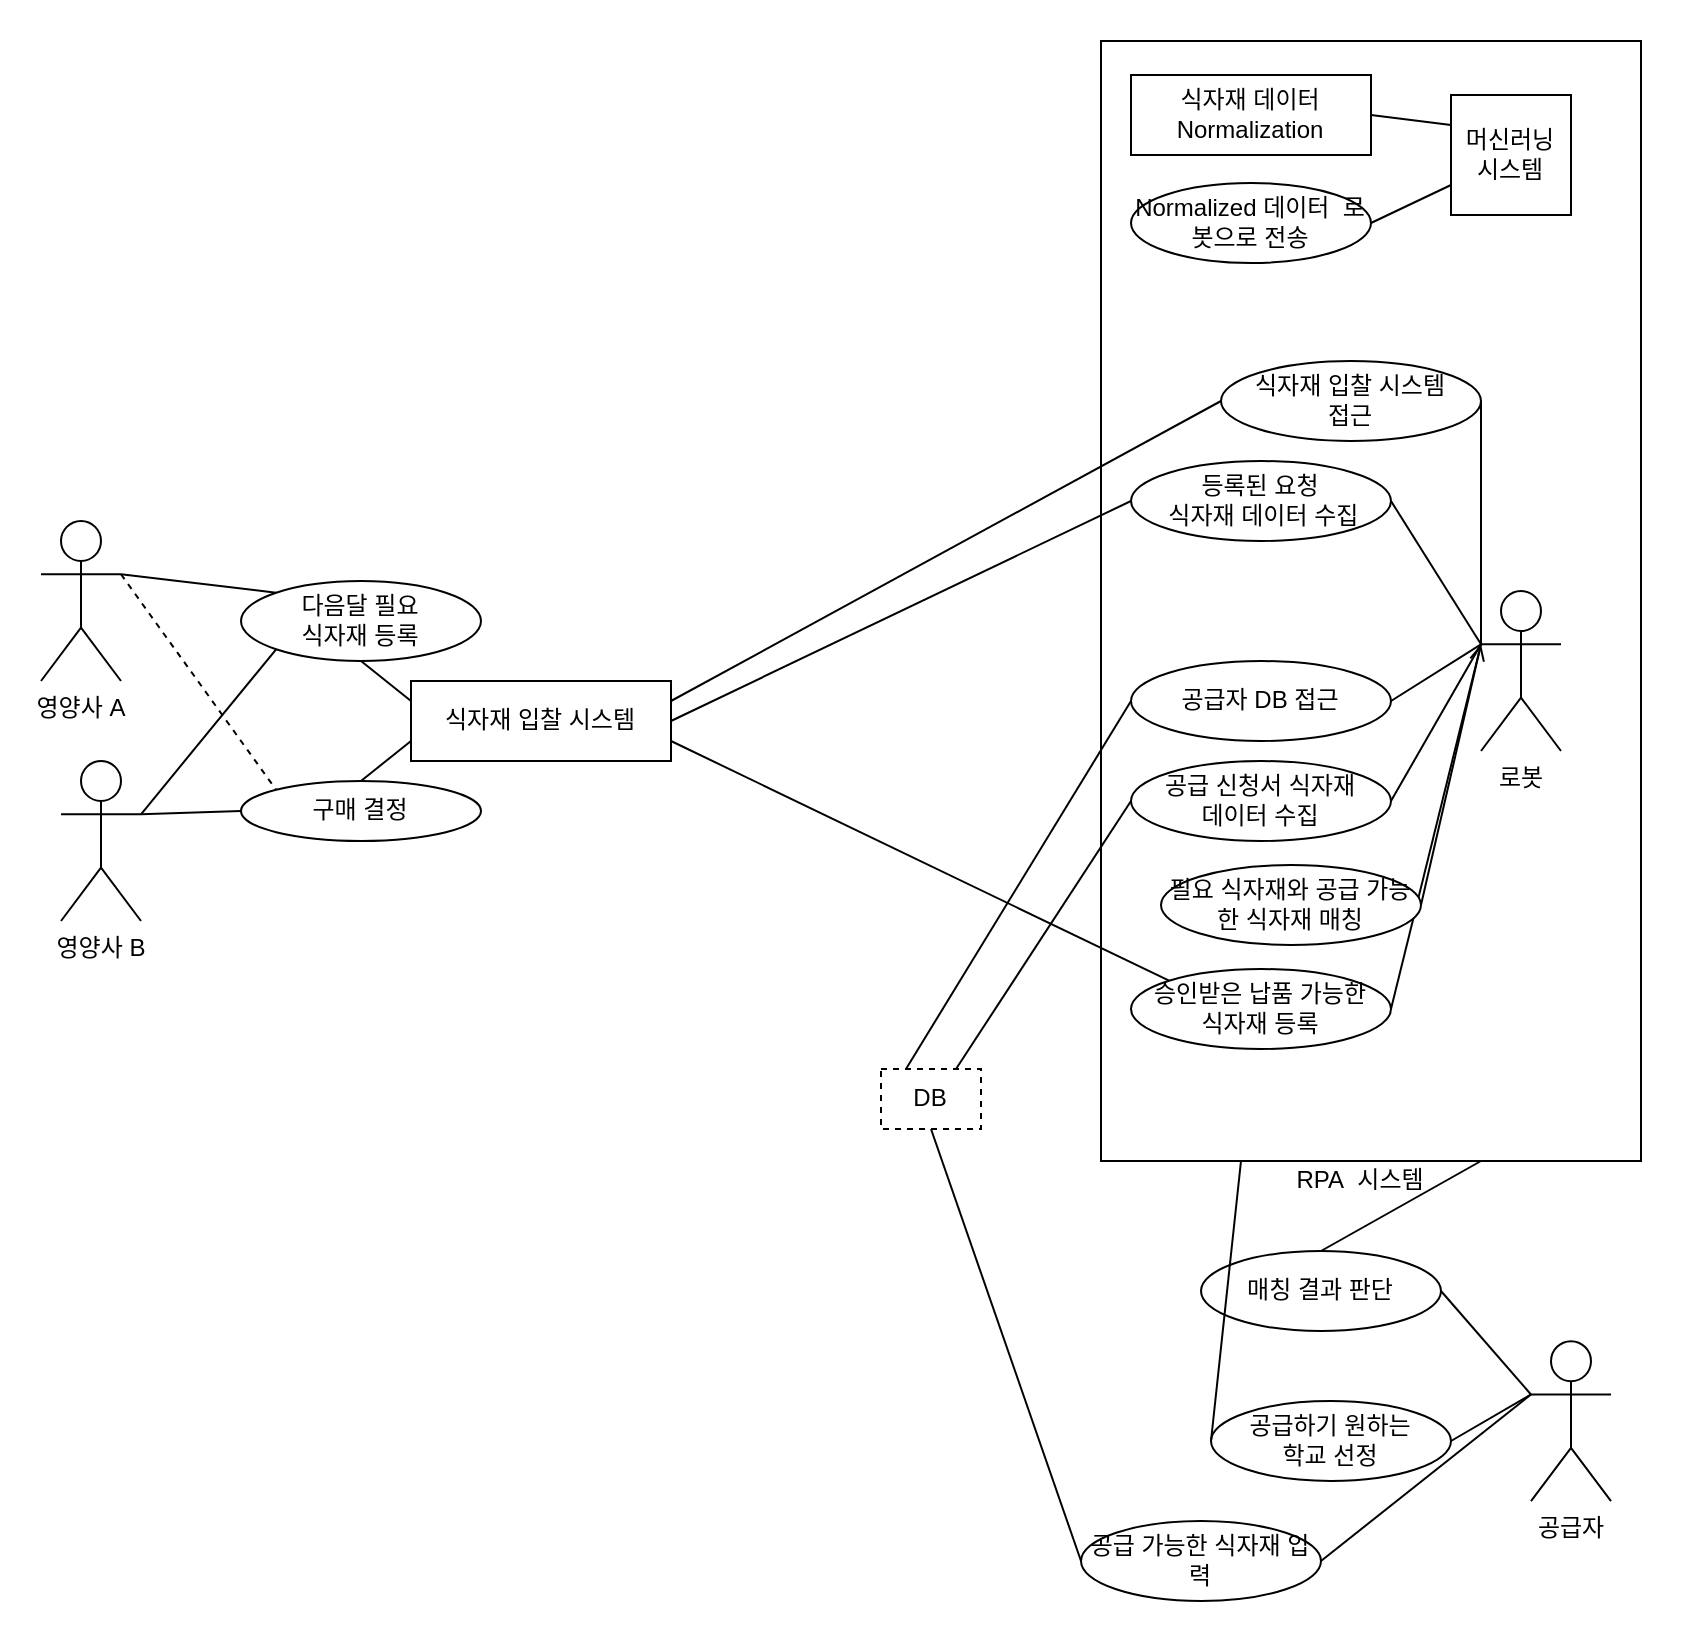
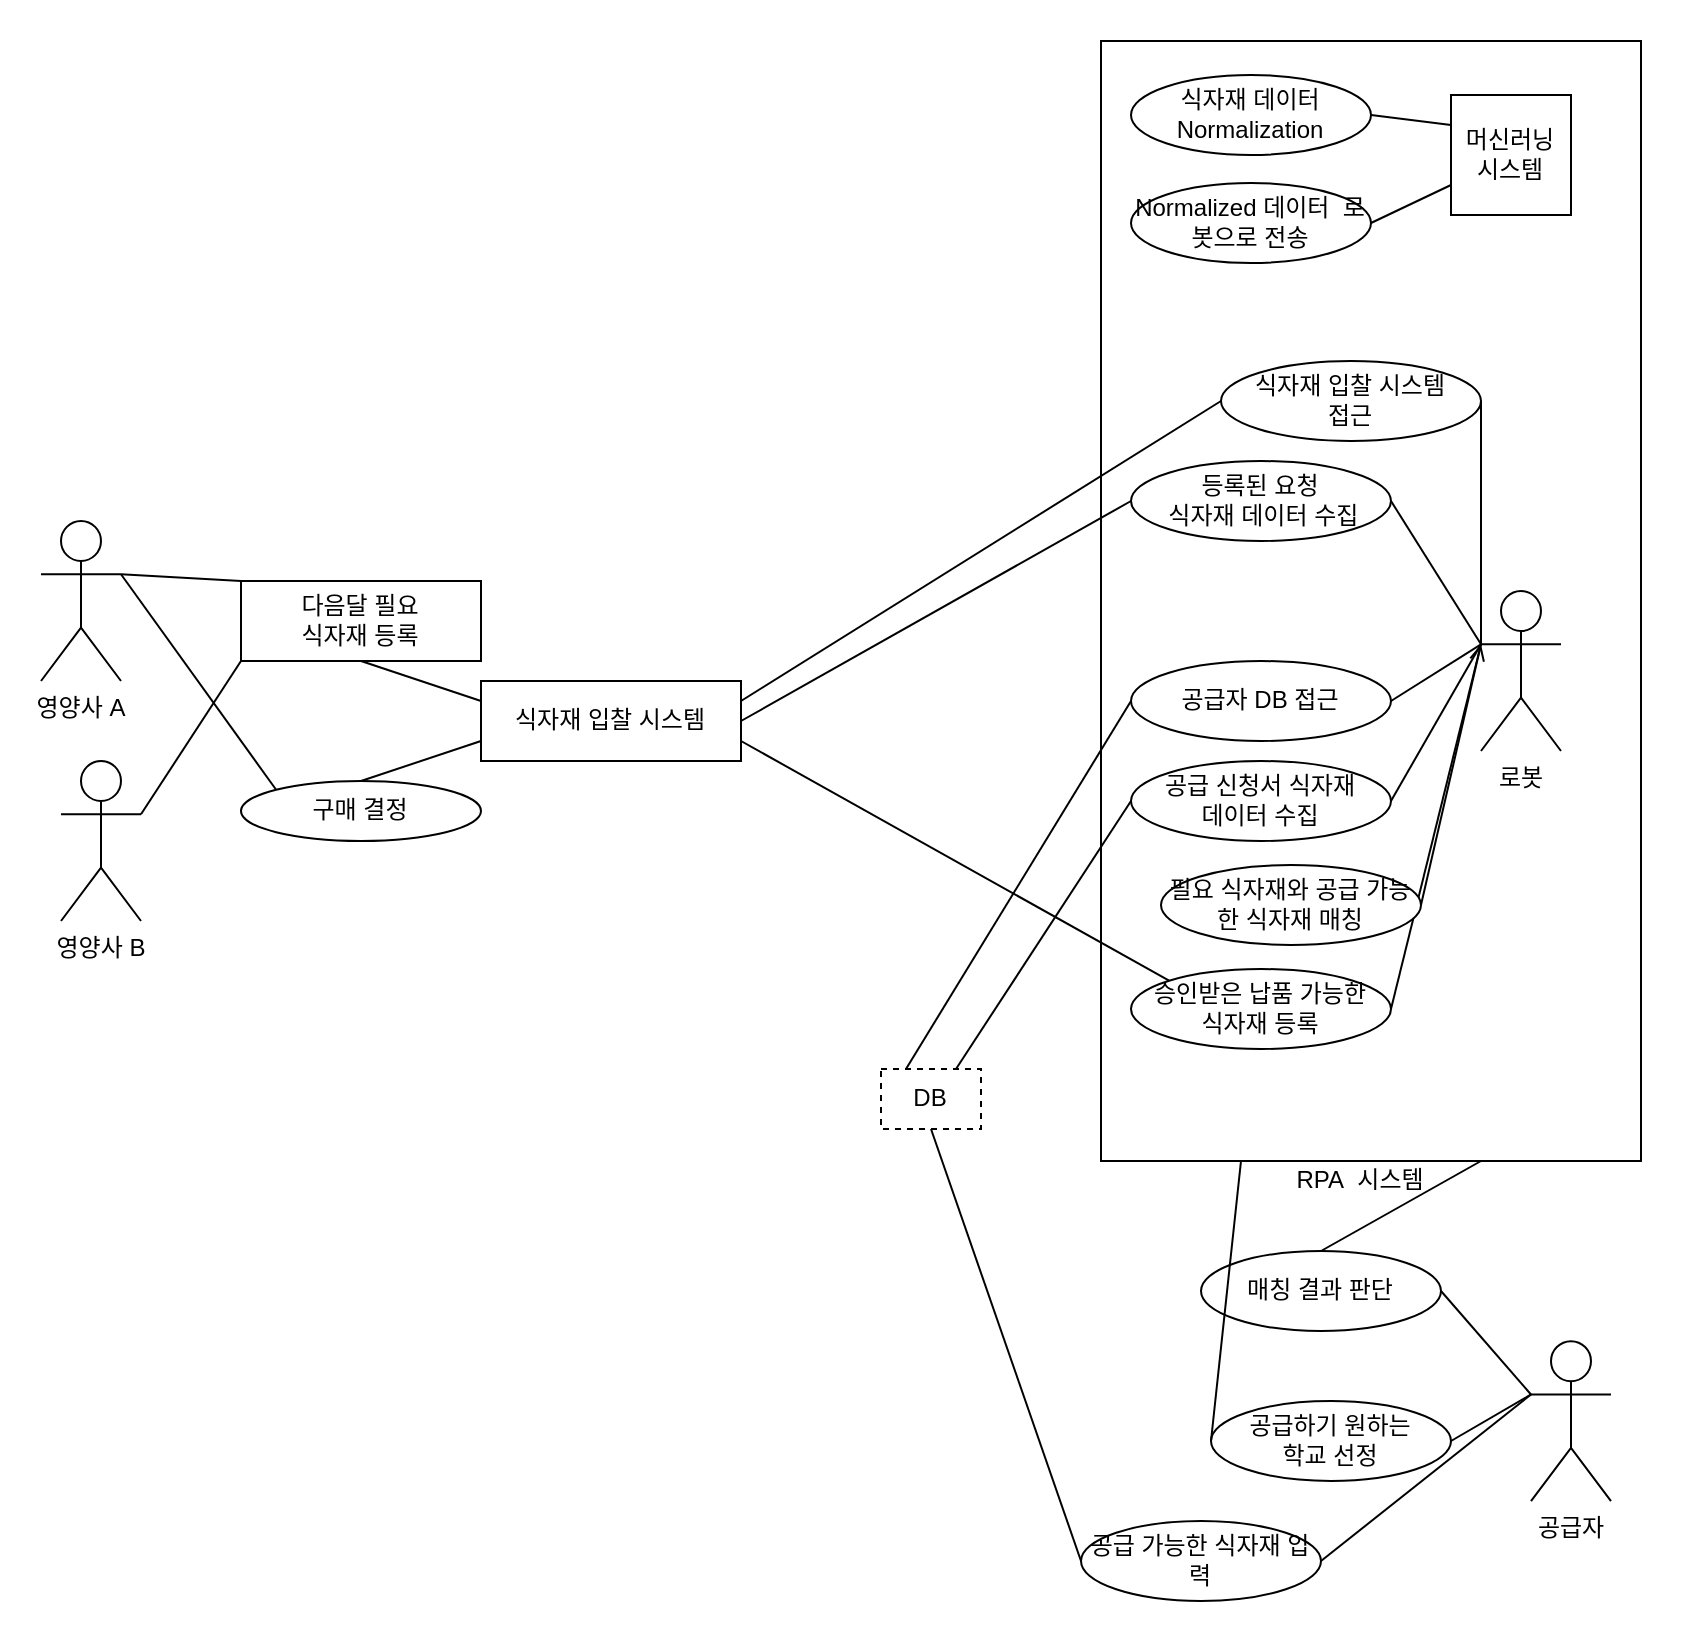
- <mxCell id="8" value="식자재 데이터Normalization" style="whiteSpace=wrap;html=1;rounded=0;" parent="1" vertex="1"><mxGeometry x="565" y="37" width="120" height="40" as="geometry" /></mxCell>
+ <mxCell id="8" value="식자재 데이터Normalization" style="ellipse;whiteSpace=wrap;html=1;" parent="1" vertex="1"><mxGeometry x="565" y="37" width="120" height="40" as="geometry" /></mxCell>
- <mxCell id="9" value="다음달 필요&lt;br&gt;식자재 등록" style="ellipse;whiteSpace=wrap;html=1;" parent="1" vertex="1"><mxGeometry x="120" y="290" width="120" height="40" as="geometry" /></mxCell>
+ <mxCell id="9" value="다음달 필요&lt;br&gt;식자재 등록" style="whiteSpace=wrap;html=1;rounded=0;" parent="1" vertex="1"><mxGeometry x="120" y="290" width="120" height="40" as="geometry" /></mxCell>
- <mxCell id="25" value="" style="endArrow=none;html=1;entryX=0;entryY=0;entryDx=0;entryDy=0;exitX=1;exitY=0.333;exitDx=0;exitDy=0;exitPerimeter=0;dashed=1;" parent="1" source="11" target="23" edge="1"><mxGeometry width="50" height="50" relative="1" as="geometry"><mxPoint x="120" y="210" as="sourcePoint" /><mxPoint x="130" y="315" as="targetPoint" /></mxGeometry></mxCell>
+ <mxCell id="25" value="" style="endArrow=none;html=1;entryX=0;entryY=0;entryDx=0;entryDy=0;exitX=1;exitY=0.333;exitDx=0;exitDy=0;exitPerimeter=0;" parent="1" source="11" target="23" edge="1"><mxGeometry width="50" height="50" relative="1" as="geometry"><mxPoint x="120" y="210" as="sourcePoint" /><mxPoint x="130" y="315" as="targetPoint" /></mxGeometry></mxCell>
- <mxCell id="4" value="식자재 입찰 시스템" style="rounded=0;whiteSpace=wrap;html=1;" parent="1" vertex="1"><mxGeometry x="205" y="340" width="130" height="40" as="geometry" /></mxCell>
+ <mxCell id="4" value="식자재 입찰 시스템" style="rounded=0;whiteSpace=wrap;html=1;" parent="1" vertex="1"><mxGeometry x="240" y="340" width="130" height="40" as="geometry" /></mxCell>
- <mxCell id="24" value="" style="endArrow=none;html=1;exitX=1;exitY=0.333;exitDx=0;exitDy=0;exitPerimeter=0;entryX=0;entryY=0.5;entryDx=0;entryDy=0;" parent="1" source="3" target="23" edge="1"><mxGeometry width="50" height="50" relative="1" as="geometry"><mxPoint x="150" y="484" as="sourcePoint" /><mxPoint x="200" y="434" as="targetPoint" /></mxGeometry></mxCell>
